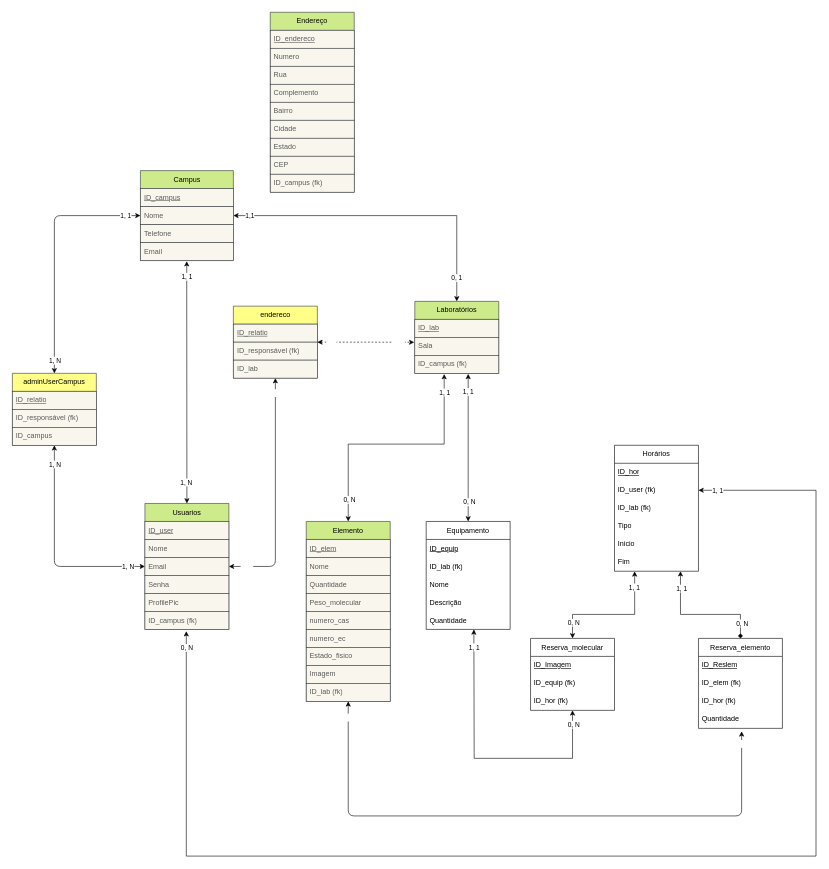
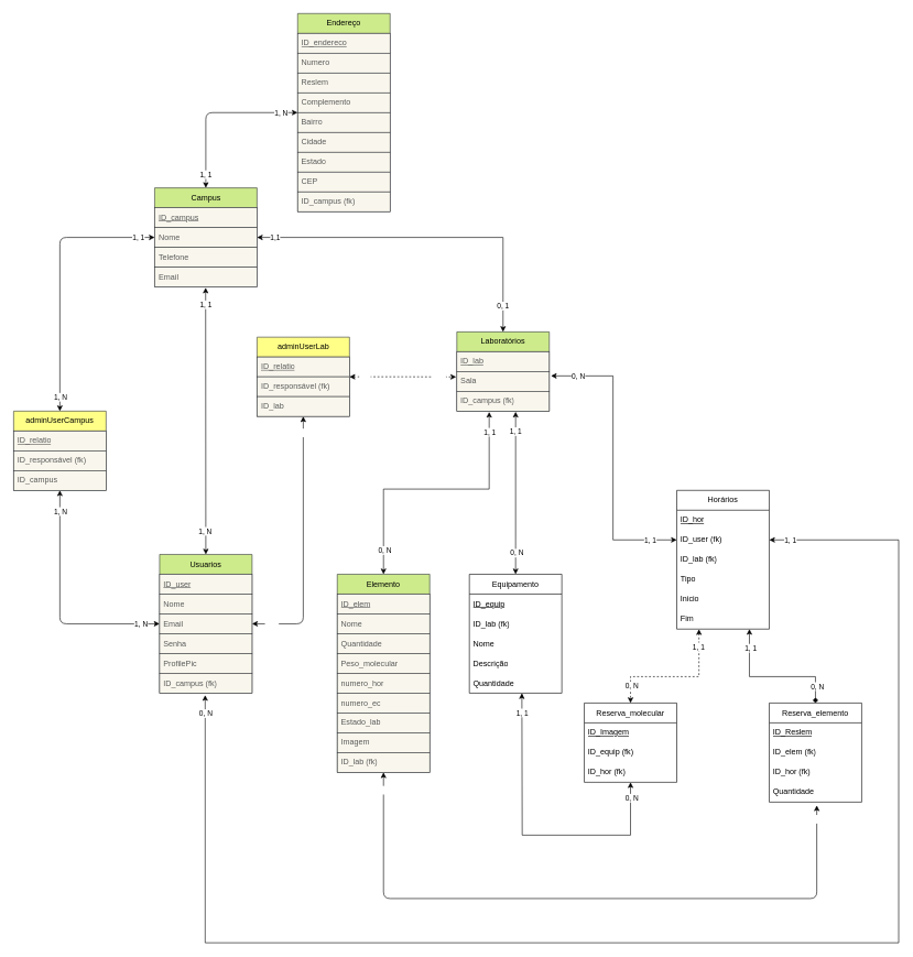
- <mxCell id="92" value="Rua" style="text;strokeColor=#36393d;fillColor=#f9f7ed;align=left;verticalAlign=middle;spacingLeft=4;spacingRight=4;overflow=hidden;points=[[0,0.5],[1,0.5]];portConstraint=eastwest;rotatable=0;whiteSpace=wrap;html=1;fontColor=#595959;" vertex="1" parent="89"><mxGeometry y="90" width="140" height="30" as="geometry" /></mxCell>
+ <mxCell id="92" value="Reslem" style="text;strokeColor=#36393d;fillColor=#f9f7ed;align=left;verticalAlign=middle;spacingLeft=4;spacingRight=4;overflow=hidden;points=[[0,0.5],[1,0.5]];portConstraint=eastwest;rotatable=0;whiteSpace=wrap;html=1;fontColor=#595959;" vertex="1" parent="89"><mxGeometry y="90" width="140" height="30" as="geometry" /></mxCell>
+ <mxCell id="86" style="html=1;entryX=0.5;entryY=0;entryDx=0;entryDy=0;edgeStyle=orthogonalEdgeStyle;startArrow=classic;startFill=1;" edge="1" parent="1" source="89" target="21"><mxGeometry relative="1" as="geometry" /></mxCell>
+ <mxCell id="87" value="1, N" style="edgeLabel;html=1;align=center;verticalAlign=middle;resizable=0;points=[];" vertex="1" connectable="0" parent="86"><mxGeometry x="-0.765" y="-1" relative="1" as="geometry"><mxPoint x="4" y="1" as="offset" /></mxGeometry></mxCell>
+ <mxCell id="88" value="1, 1" style="edgeLabel;html=1;align=center;verticalAlign=middle;resizable=0;points=[];" vertex="1" connectable="0" parent="86"><mxGeometry x="0.855" relative="1" as="geometry"><mxPoint x="-1" y="-3" as="offset" /></mxGeometry></mxCell>
- <mxCell id="109" value="endereco" style="swimlane;fontStyle=0;childLayout=stackLayout;horizontal=1;startSize=30;horizontalStack=0;resizeParent=1;resizeParentMax=0;resizeLast=0;collapsible=1;marginBottom=0;whiteSpace=wrap;html=1;fillColor=#ffff88;strokeColor=#36393d;fontColor=#000000;" vertex="1" parent="1"><mxGeometry x="388.5" y="510" width="140" height="120" as="geometry" /></mxCell>
+ <mxCell id="109" value="adminUserLab" style="swimlane;fontStyle=0;childLayout=stackLayout;horizontal=1;startSize=30;horizontalStack=0;resizeParent=1;resizeParentMax=0;resizeLast=0;collapsible=1;marginBottom=0;whiteSpace=wrap;html=1;fillColor=#ffff88;strokeColor=#36393d;fontColor=#000000;" vertex="1" parent="1"><mxGeometry x="388.5" y="510" width="140" height="120" as="geometry" /></mxCell>
+ <mxCell id="65" style="edgeStyle=orthogonalEdgeStyle;rounded=0;orthogonalLoop=1;jettySize=auto;html=1;entryX=0;entryY=0.5;entryDx=0;entryDy=0;startArrow=classic;startFill=1;exitX=1.018;exitY=0.222;exitDx=0;exitDy=0;exitPerimeter=0;" parent="1" source="31" target="41" edge="1"><mxGeometry relative="1" as="geometry" /></mxCell>
+ <mxCell id="66" value="0, N" style="edgeLabel;html=1;align=center;verticalAlign=middle;resizable=0;points=[];" parent="65" connectable="0" vertex="1"><mxGeometry x="-0.735" relative="1" as="geometry"><mxPoint x="-17" as="offset" /></mxGeometry></mxCell>
+ <mxCell id="67" value="1, 1" style="edgeLabel;html=1;align=center;verticalAlign=middle;resizable=0;points=[];" parent="65" connectable="0" vertex="1"><mxGeometry x="0.755" y="-1" relative="1" as="geometry"><mxPoint x="13" y="-1" as="offset" /></mxGeometry></mxCell>
- <mxCell id="33" style="edgeStyle=orthogonalEdgeStyle;rounded=0;orthogonalLoop=1;jettySize=auto;html=1;exitX=0.24;exitY=1.01;exitDx=0;exitDy=0;exitPerimeter=0;startArrow=classic;startFill=1;" parent="1" source="45" target="74" edge="1"><mxGeometry relative="1" as="geometry"><Array as="points"><mxPoint x="1058" y="1024" /><mxPoint x="954" y="1024" /></Array></mxGeometry></mxCell>
+ <mxCell id="33" style="edgeStyle=orthogonalEdgeStyle;rounded=0;orthogonalLoop=1;jettySize=auto;html=1;exitX=0.24;exitY=1.01;exitDx=0;exitDy=0;exitPerimeter=0;startArrow=classic;startFill=1;dashed=1;" parent="1" source="45" target="74" edge="1"><mxGeometry relative="1" as="geometry"><Array as="points"><mxPoint x="1058" y="1024" /><mxPoint x="954" y="1024" /></Array></mxGeometry></mxCell>
- <mxCell id="54" value="numero_cas" style="text;strokeColor=#36393d;fillColor=#f9f7ed;align=left;verticalAlign=middle;spacingLeft=4;spacingRight=4;overflow=hidden;points=[[0,0.5],[1,0.5]];portConstraint=eastwest;rotatable=0;whiteSpace=wrap;html=1;fontStyle=0;fontColor=#595959;" parent="49" vertex="1"><mxGeometry y="150" width="140" height="30" as="geometry" /></mxCell>
+ <mxCell id="54" value="numero_hor" style="text;strokeColor=#36393d;fillColor=#f9f7ed;align=left;verticalAlign=middle;spacingLeft=4;spacingRight=4;overflow=hidden;points=[[0,0.5],[1,0.5]];portConstraint=eastwest;rotatable=0;whiteSpace=wrap;html=1;fontStyle=0;fontColor=#595959;" parent="49" vertex="1"><mxGeometry y="150" width="140" height="30" as="geometry" /></mxCell>
- <mxCell id="56" value="Estado_fisico" style="text;strokeColor=#36393d;fillColor=#f9f7ed;align=left;verticalAlign=middle;spacingLeft=4;spacingRight=4;overflow=hidden;points=[[0,0.5],[1,0.5]];portConstraint=eastwest;rotatable=0;whiteSpace=wrap;html=1;fontStyle=0;fontColor=#595959;" parent="49" vertex="1"><mxGeometry y="210" width="140" height="30" as="geometry" /></mxCell>
+ <mxCell id="56" value="Estado_lab" style="text;strokeColor=#36393d;fillColor=#f9f7ed;align=left;verticalAlign=middle;spacingLeft=4;spacingRight=4;overflow=hidden;points=[[0,0.5],[1,0.5]];portConstraint=eastwest;rotatable=0;whiteSpace=wrap;html=1;fontStyle=0;fontColor=#595959;" parent="49" vertex="1"><mxGeometry y="210" width="140" height="30" as="geometry" /></mxCell>
